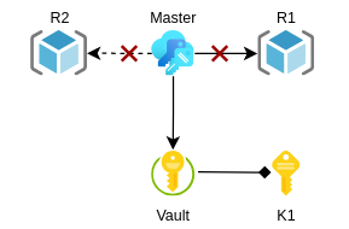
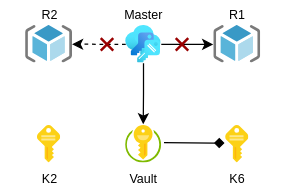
+ <mxCell id="10" value="K2" style="aspect=fixed;html=1;points=[];align=center;image;fontSize=10;image=img/lib/mscae/Key.svg;" vertex="1" parent="1"><mxGeometry x="29.45" y="100" width="18.6" height="30" as="geometry" /></mxCell>
- <mxCell id="8" value="K1" style="aspect=fixed;html=1;points=[];align=center;image;fontSize=10;image=img/lib/mscae/Key.svg;" vertex="1" parent="1"><mxGeometry x="180" y="100" width="18.6" height="30" as="geometry" /></mxCell>
+ <mxCell id="8" value="K6" style="aspect=fixed;html=1;points=[];align=center;image;fontSize=10;image=img/lib/mscae/Key.svg;" vertex="1" parent="1"><mxGeometry x="180" y="100" width="18.6" height="30" as="geometry" /></mxCell>
